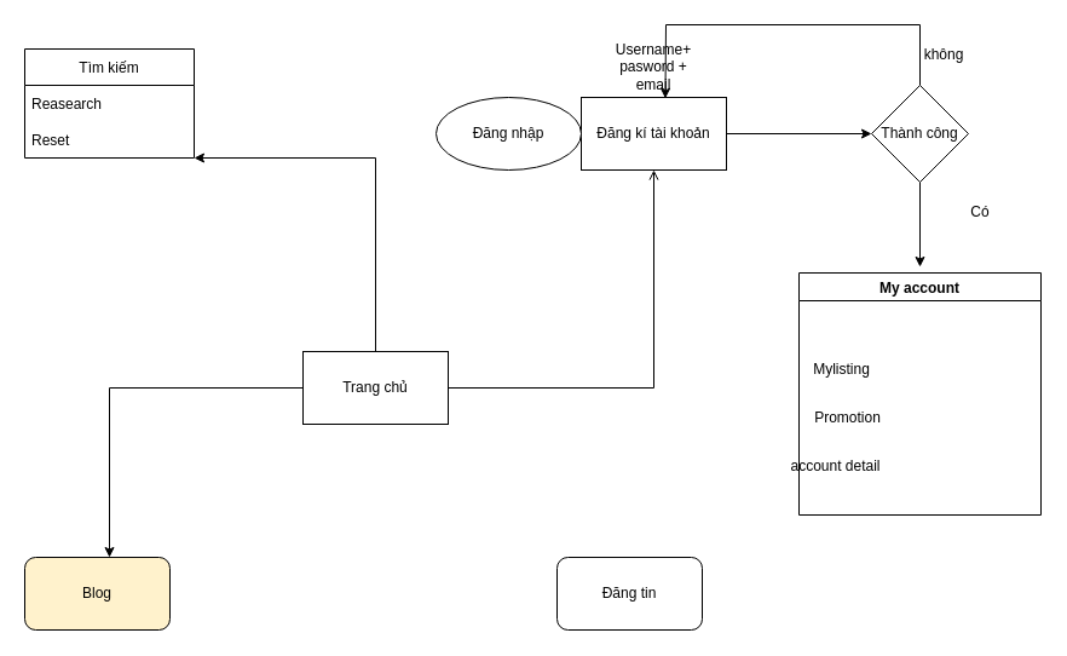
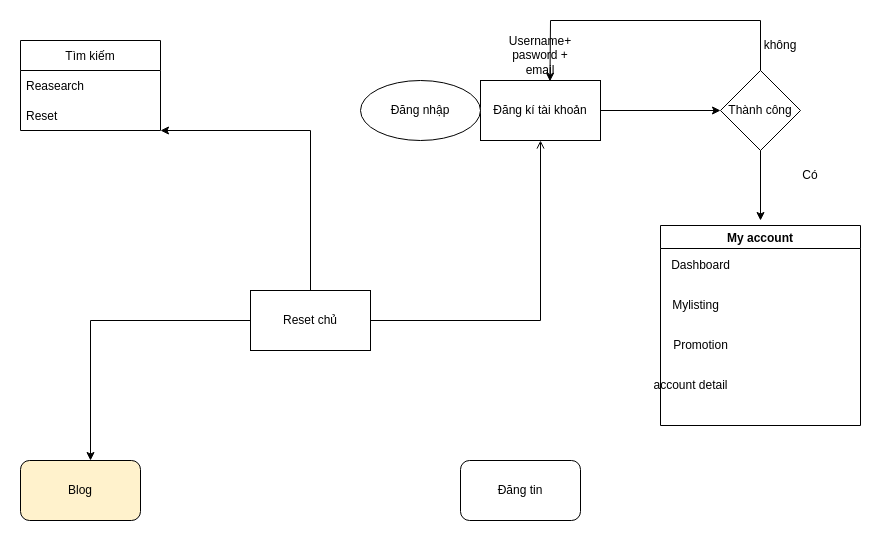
+ <mxCell id="15" value="Dashboard" style="text;html=1;align=center;verticalAlign=middle;resizable=0;points=[];autosize=1;strokeColor=none;fillColor=none;" vertex="1" parent="14"><mxGeometry y="25" width="80" height="30" as="geometry" /></mxCell>
- <mxCell id="2" value="Trang chủ" style="rounded=0;whiteSpace=wrap;html=1;" vertex="1" parent="1"><mxGeometry x="250" y="290" width="120" height="60" as="geometry" /></mxCell>
+ <mxCell id="2" value="Reset chủ" style="rounded=0;whiteSpace=wrap;html=1;" vertex="1" parent="1"><mxGeometry x="250" y="290" width="120" height="60" as="geometry" /></mxCell>
